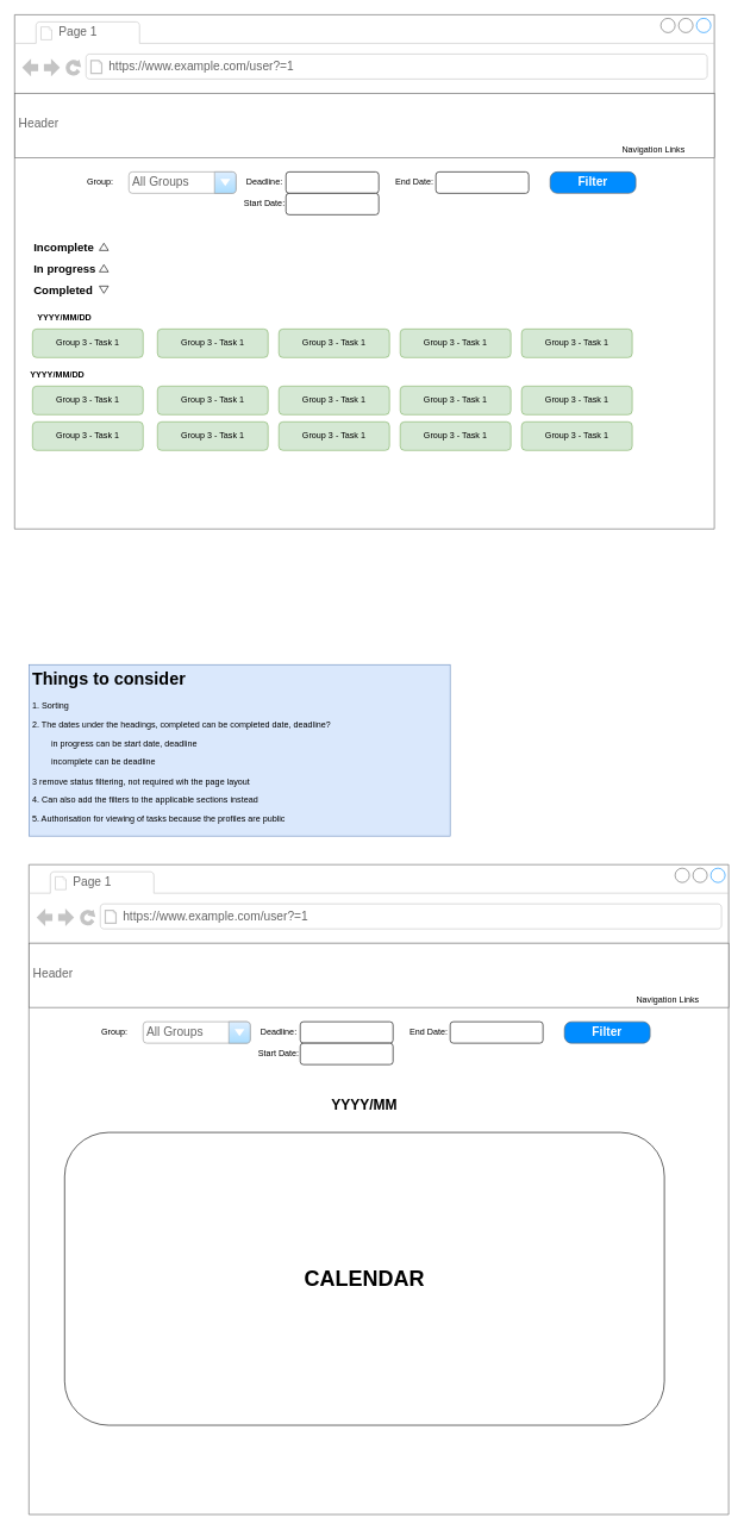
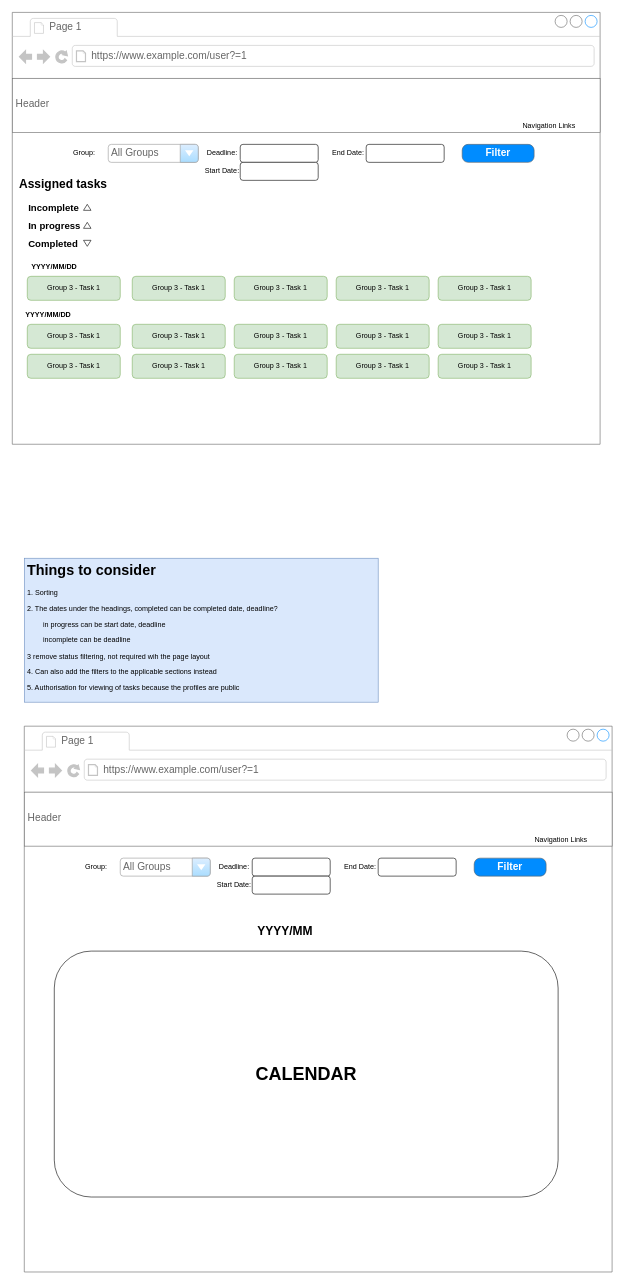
+ <mxCell id="7" value="&lt;b&gt;&lt;font&gt;Assigned tasks&lt;/font&gt;&lt;/b&gt;" style="text;html=1;align=center;verticalAlign=middle;whiteSpace=wrap;rounded=0;fontSize=20;" parent="2" vertex="1"><mxGeometry x="10" y="270" width="150" height="30" as="geometry" /></mxCell>
- <mxCell id="50" value="&lt;b&gt;&lt;font&gt;YYYY/MM&lt;/font&gt;&lt;/b&gt;" style="text;html=1;align=center;verticalAlign=middle;whiteSpace=wrap;rounded=0;fontSize=20;" parent="45" vertex="1"><mxGeometry x="395" y="320" width="150" height="30" as="geometry" /></mxCell>
+ <mxCell id="50" value="&lt;b&gt;&lt;font&gt;YYYY/MM&lt;/font&gt;&lt;/b&gt;" style="text;html=1;align=center;verticalAlign=middle;whiteSpace=wrap;rounded=0;fontSize=20;" parent="45" vertex="1"><mxGeometry x="360" y="325" width="150" height="30" as="geometry" /></mxCell>
